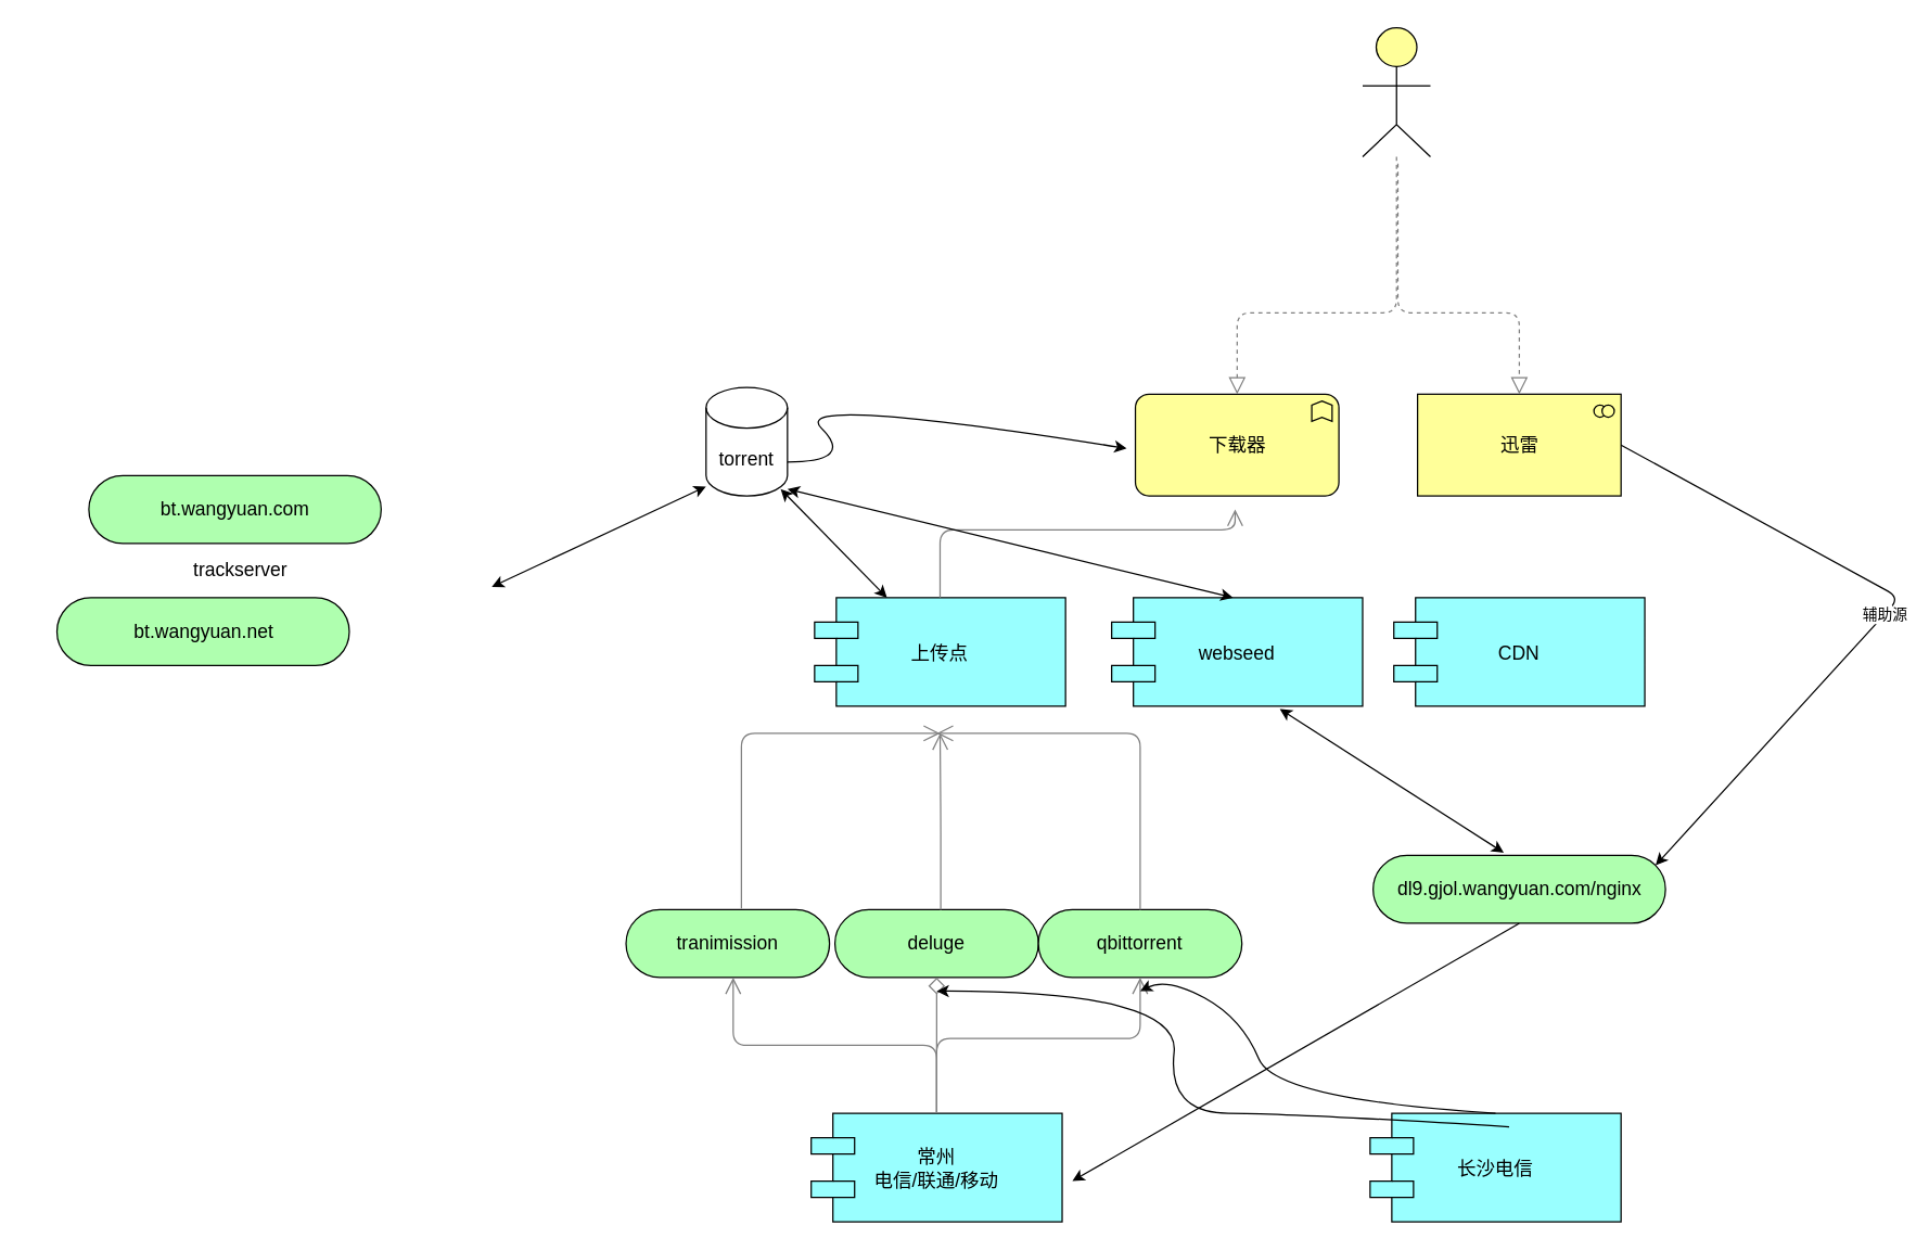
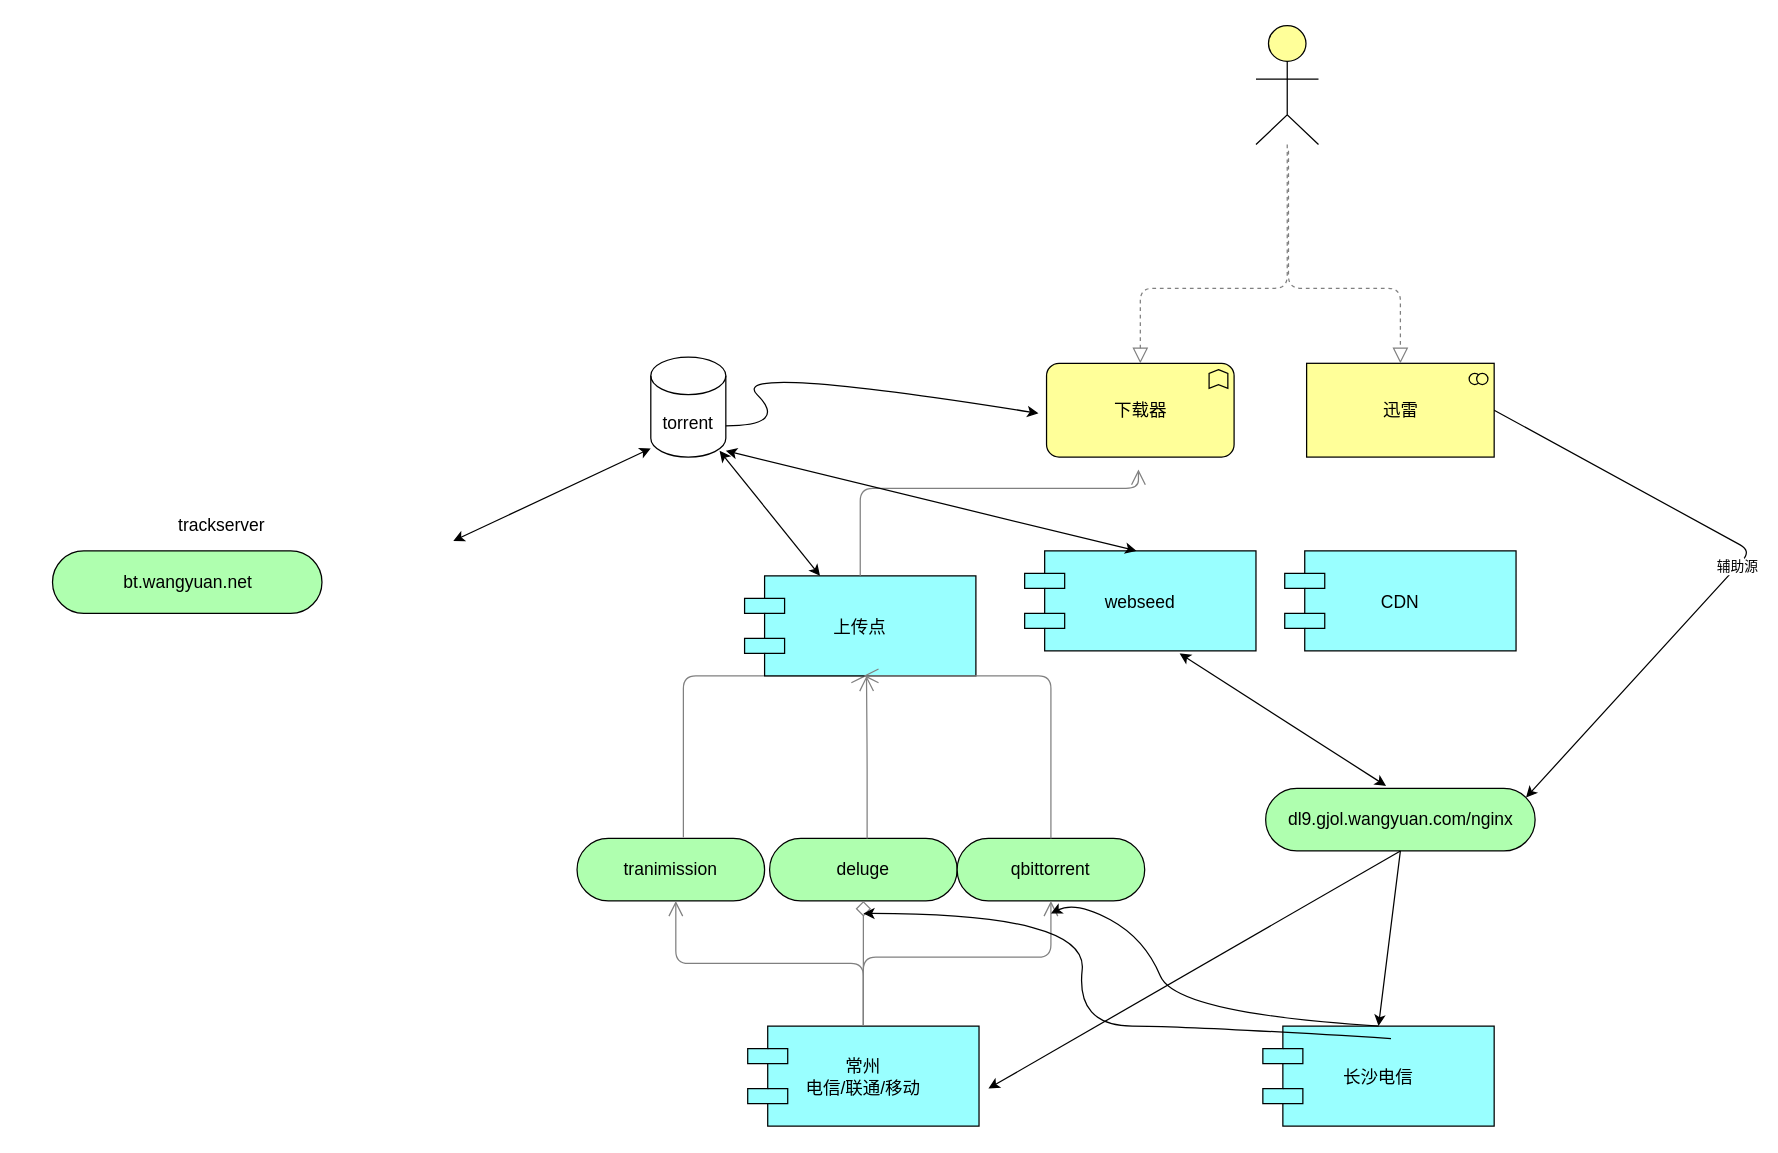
- <mxCell id="29" value="bt.wangyuan.com" style="html=1;whiteSpace=wrap;fillColor=#AFFFAF;shape=mxgraph.archimate3.service;fontSize=14;" vertex="1" parent="1"><mxGeometry x="65" y="350" width="215.5" height="50" as="geometry" /></mxCell>
- <mxCell id="10" value="上传点" style="shape=component;align=center;fillColor=#99ffff;gradientColor=none;fontSize=14;" vertex="1" parent="1"><mxGeometry x="600" y="440" width="185" height="80" as="geometry" /></mxCell>
+ <mxCell id="10" value="上传点" style="shape=component;align=center;fillColor=#99ffff;gradientColor=none;fontSize=14;" vertex="1" parent="1"><mxGeometry x="595" y="460" width="185" height="80" as="geometry" /></mxCell>
+ <mxCell id="27" value="" style="endArrow=classic;html=1;entryX=0.5;entryY=0;entryDx=0;entryDy=0;exitX=0.5;exitY=1;exitDx=0;exitDy=0;exitPerimeter=0;" edge="1" parent="1" source="24" target="18"><mxGeometry width="50" height="50" relative="1" as="geometry"><mxPoint x="1080" y="660" as="sourcePoint" /><mxPoint x="1130" y="610" as="targetPoint" /></mxGeometry></mxCell>
